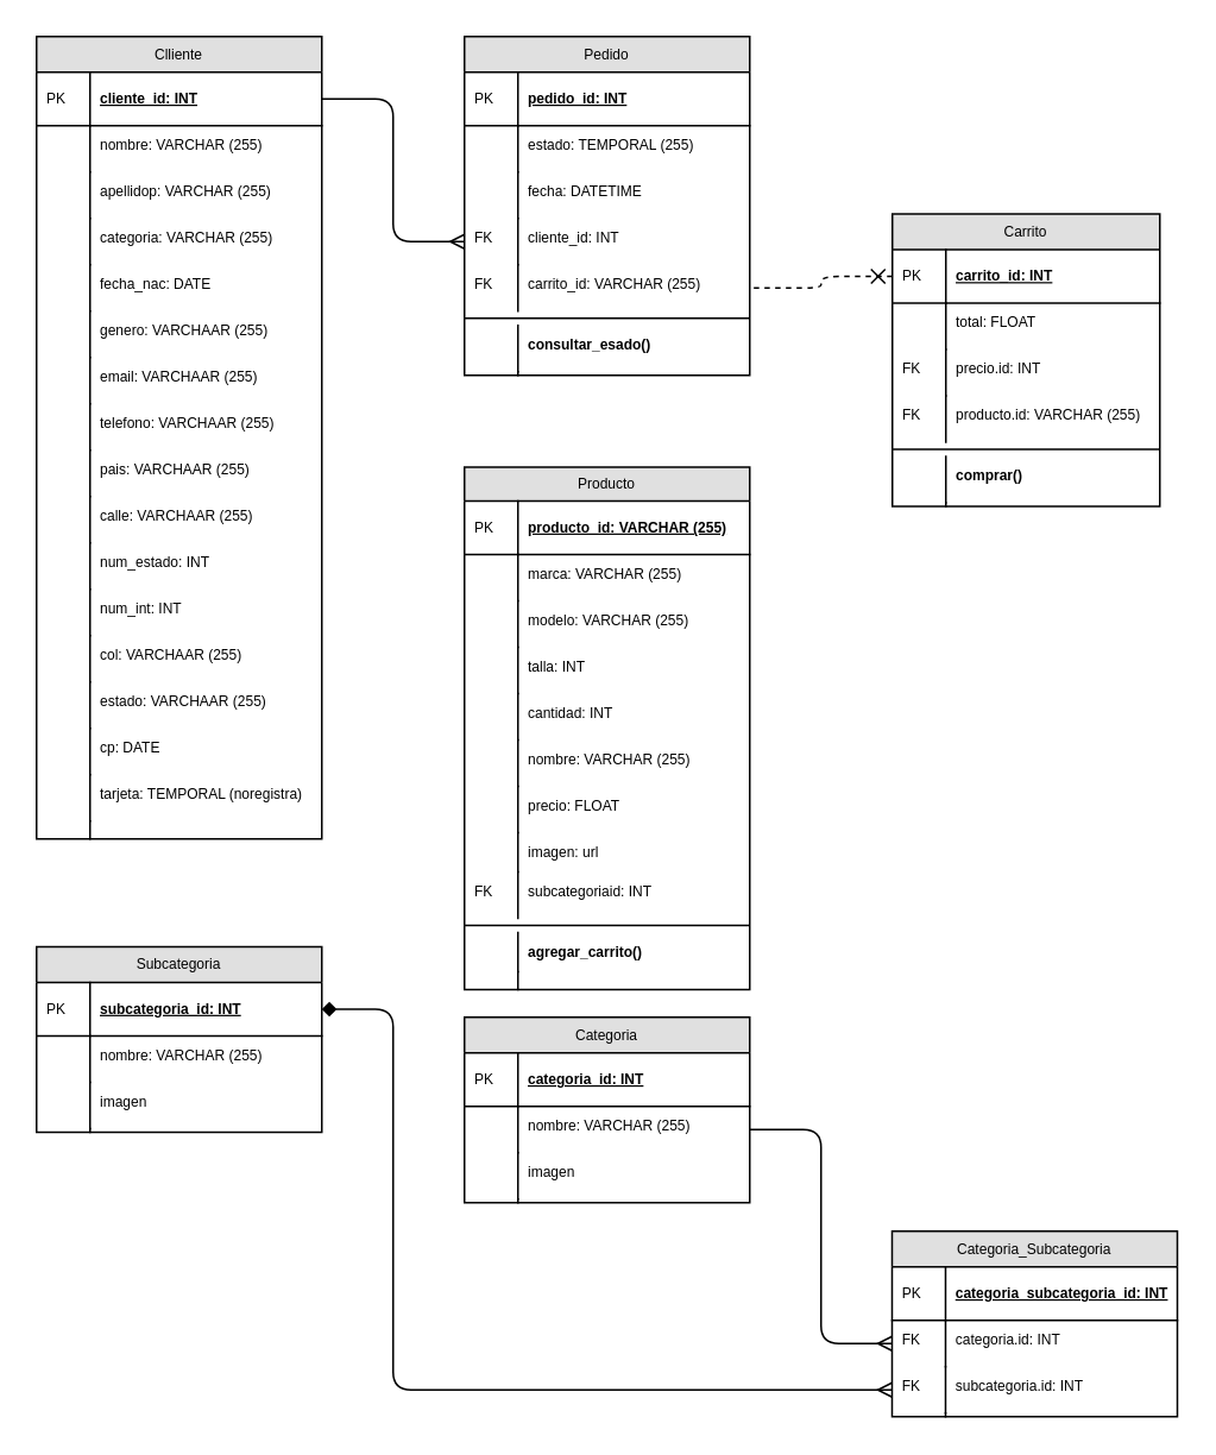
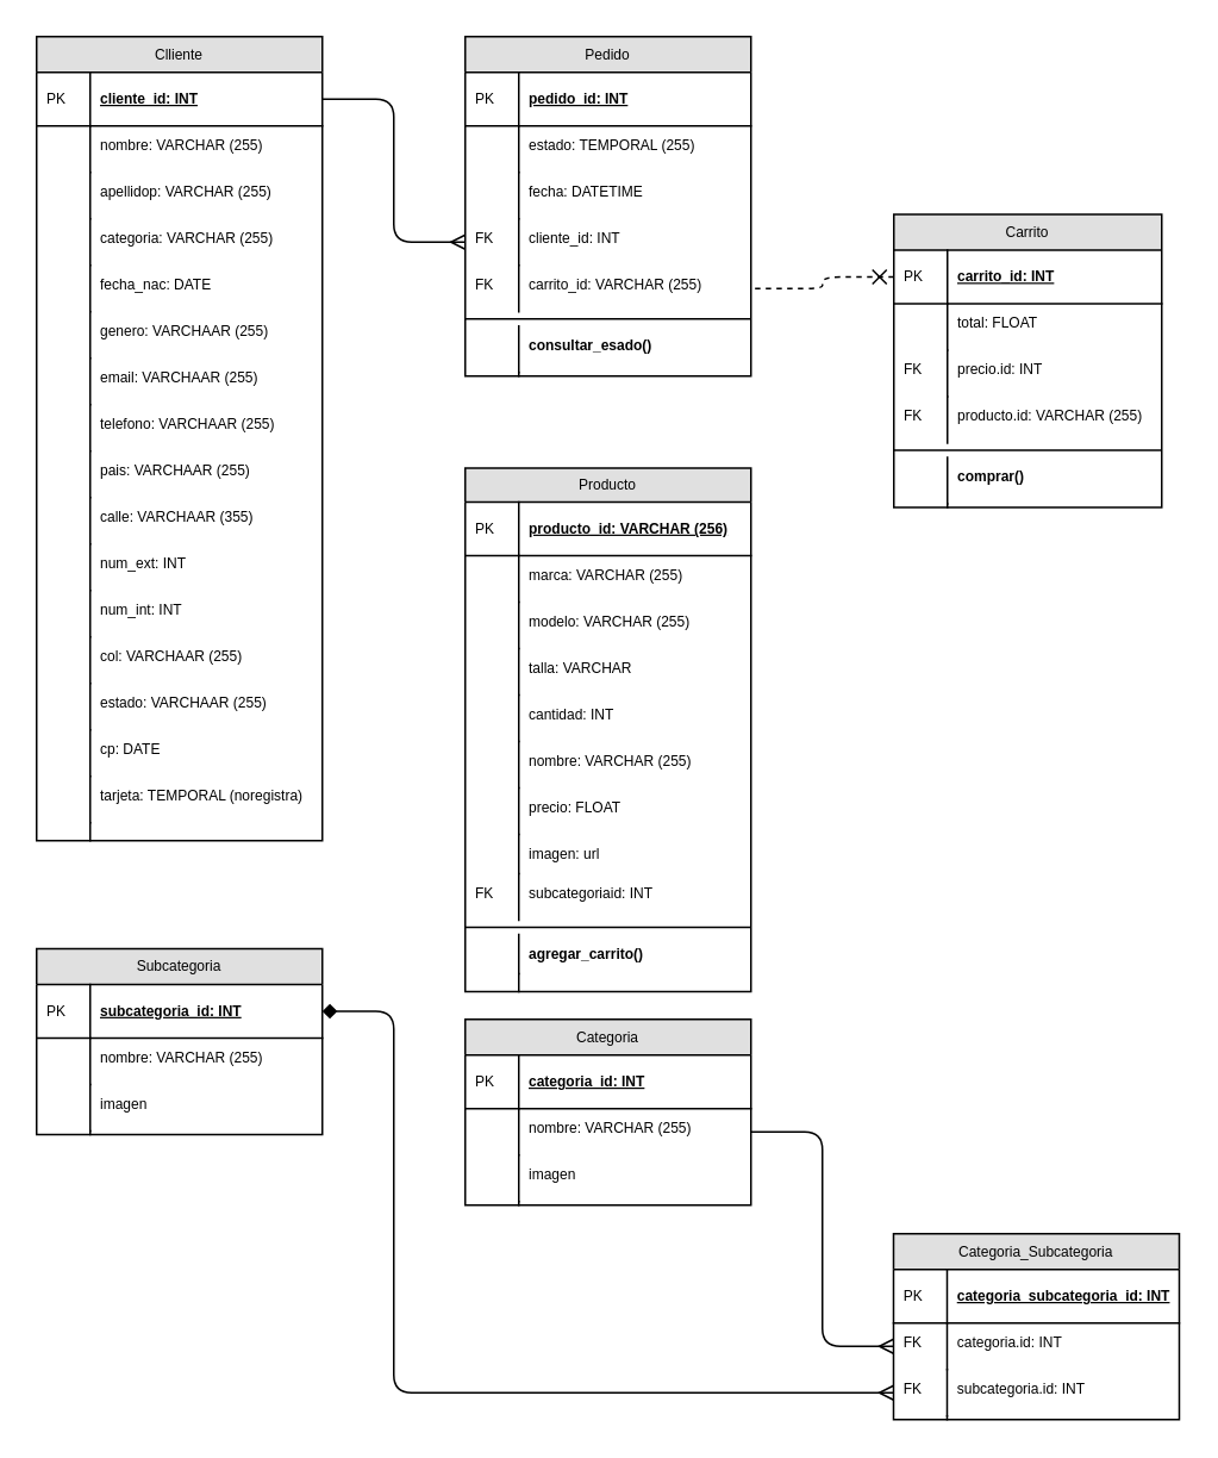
- <mxCell id="21" value="calle: VARCHAAR (255)" style="shape=partialRectangle;top=0;left=0;right=0;bottom=0;align=left;verticalAlign=top;fillColor=none;spacingLeft=34;spacingRight=4;overflow=hidden;rotatable=0;points=[[0,0.5],[1,0.5]];portConstraint=eastwest;dropTarget=0;fontSize=8;" parent="2" vertex="1"><mxGeometry y="258" width="160" height="26" as="geometry" /></mxCell>
+ <mxCell id="21" value="calle: VARCHAAR (355)" style="shape=partialRectangle;top=0;left=0;right=0;bottom=0;align=left;verticalAlign=top;fillColor=none;spacingLeft=34;spacingRight=4;overflow=hidden;rotatable=0;points=[[0,0.5],[1,0.5]];portConstraint=eastwest;dropTarget=0;fontSize=8;" parent="2" vertex="1"><mxGeometry y="258" width="160" height="26" as="geometry" /></mxCell>
- <mxCell id="55" value="producto_id: VARCHAR (255)" style="shape=partialRectangle;top=0;left=0;right=0;bottom=1;align=left;verticalAlign=middle;fillColor=none;spacingLeft=34;spacingRight=4;overflow=hidden;rotatable=0;points=[[0,0.5],[1,0.5]];portConstraint=eastwest;dropTarget=0;fontStyle=5;fontSize=8;" parent="54" vertex="1"><mxGeometry y="19" width="160" height="30" as="geometry" /></mxCell>
+ <mxCell id="55" value="producto_id: VARCHAR (256)" style="shape=partialRectangle;top=0;left=0;right=0;bottom=1;align=left;verticalAlign=middle;fillColor=none;spacingLeft=34;spacingRight=4;overflow=hidden;rotatable=0;points=[[0,0.5],[1,0.5]];portConstraint=eastwest;dropTarget=0;fontStyle=5;fontSize=8;" parent="54" vertex="1"><mxGeometry y="19" width="160" height="30" as="geometry" /></mxCell>
- <mxCell id="23" value="num_estado: INT" style="shape=partialRectangle;top=0;left=0;right=0;bottom=0;align=left;verticalAlign=top;fillColor=none;spacingLeft=34;spacingRight=4;overflow=hidden;rotatable=0;points=[[0,0.5],[1,0.5]];portConstraint=eastwest;dropTarget=0;fontSize=8;" parent="2" vertex="1"><mxGeometry y="284" width="160" height="26" as="geometry" /></mxCell>
+ <mxCell id="23" value="num_ext: INT" style="shape=partialRectangle;top=0;left=0;right=0;bottom=0;align=left;verticalAlign=top;fillColor=none;spacingLeft=34;spacingRight=4;overflow=hidden;rotatable=0;points=[[0,0.5],[1,0.5]];portConstraint=eastwest;dropTarget=0;fontSize=8;" parent="2" vertex="1"><mxGeometry y="284" width="160" height="26" as="geometry" /></mxCell>
- <mxCell id="61" value="talla: INT" style="shape=partialRectangle;top=0;left=0;right=0;bottom=0;align=left;verticalAlign=top;fillColor=none;spacingLeft=34;spacingRight=4;overflow=hidden;rotatable=0;points=[[0,0.5],[1,0.5]];portConstraint=eastwest;dropTarget=0;fontSize=8;" parent="54" vertex="1"><mxGeometry y="101" width="160" height="26" as="geometry" /></mxCell>
+ <mxCell id="61" value="talla: VARCHAR" style="shape=partialRectangle;top=0;left=0;right=0;bottom=0;align=left;verticalAlign=top;fillColor=none;spacingLeft=34;spacingRight=4;overflow=hidden;rotatable=0;points=[[0,0.5],[1,0.5]];portConstraint=eastwest;dropTarget=0;fontSize=8;" parent="54" vertex="1"><mxGeometry y="101" width="160" height="26" as="geometry" /></mxCell>
